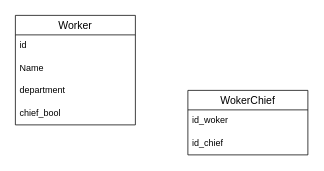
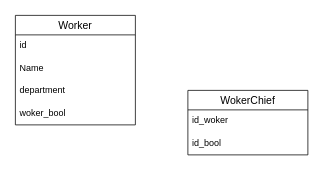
- <mxCell id="6" value="chief_bool" style="text;strokeColor=none;fillColor=none;spacingLeft=4;spacingRight=4;overflow=hidden;rotatable=0;points=[[0,0.5],[1,0.5]];portConstraint=eastwest;fontSize=12;" vertex="1" parent="2"><mxGeometry y="116" width="160" height="30" as="geometry" /></mxCell>
+ <mxCell id="6" value="woker_bool" style="text;strokeColor=none;fillColor=none;spacingLeft=4;spacingRight=4;overflow=hidden;rotatable=0;points=[[0,0.5],[1,0.5]];portConstraint=eastwest;fontSize=12;" vertex="1" parent="2"><mxGeometry y="116" width="160" height="30" as="geometry" /></mxCell>
- <mxCell id="9" value="id_chief" style="text;strokeColor=none;fillColor=none;spacingLeft=4;spacingRight=4;overflow=hidden;rotatable=0;points=[[0,0.5],[1,0.5]];portConstraint=eastwest;fontSize=12;" vertex="1" parent="7"><mxGeometry y="56" width="160" height="30" as="geometry" /></mxCell>
+ <mxCell id="9" value="id_bool" style="text;strokeColor=none;fillColor=none;spacingLeft=4;spacingRight=4;overflow=hidden;rotatable=0;points=[[0,0.5],[1,0.5]];portConstraint=eastwest;fontSize=12;" vertex="1" parent="7"><mxGeometry y="56" width="160" height="30" as="geometry" /></mxCell>
